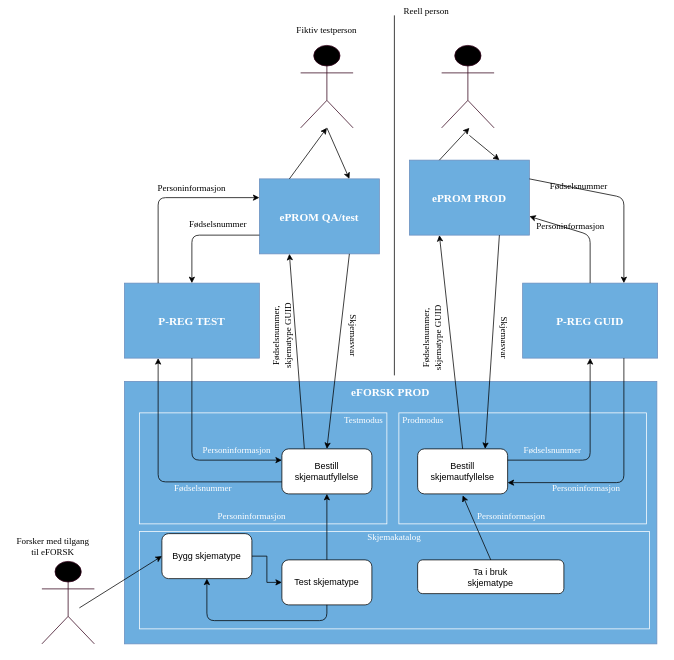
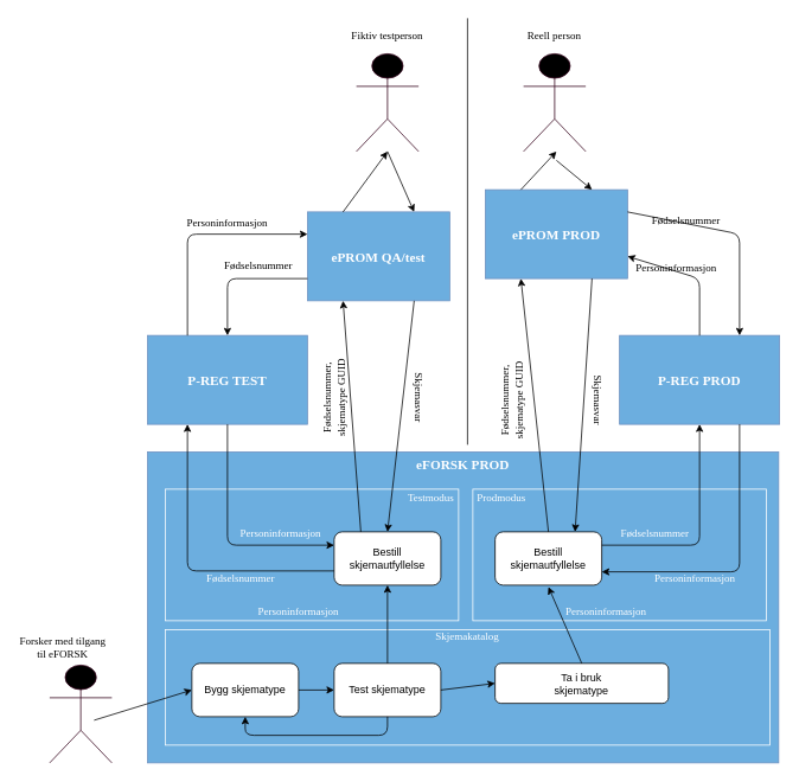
- <mxCell id="46" value="Reell person" style="text;html=1;strokeColor=none;fillColor=none;align=center;verticalAlign=middle;whiteSpace=wrap;rounded=0;fontFamily=Tahoma;fontColor=#000000;" vertex="1" parent="1"><mxGeometry x="523" y="5" width="90" height="20" as="geometry" /></mxCell>
+ <mxCell id="46" value="Reell person" style="text;html=1;strokeColor=none;fillColor=none;align=center;verticalAlign=middle;whiteSpace=wrap;rounded=0;fontFamily=Tahoma;fontColor=#000000;" vertex="1" parent="1"><mxGeometry x="578" y="30" width="90" height="20" as="geometry" /></mxCell>
- <mxCell id="34" value="&lt;font color=&quot;#ffffff&quot;&gt;&lt;span style=&quot;font-size: 15px&quot;&gt;&lt;b&gt;P-REG GUID&lt;/b&gt;&lt;/span&gt;&lt;/font&gt;" style="rounded=0;whiteSpace=wrap;html=1;fillColor=#6CAEDF;strokeColor=#6c8ebf;fontFamily=Tahoma;" vertex="1" parent="1"><mxGeometry x="696" y="377" width="180" height="100" as="geometry" /></mxCell>
+ <mxCell id="34" value="&lt;font color=&quot;#ffffff&quot;&gt;&lt;span style=&quot;font-size: 15px&quot;&gt;&lt;b&gt;P-REG PROD&lt;/b&gt;&lt;/span&gt;&lt;/font&gt;" style="rounded=0;whiteSpace=wrap;html=1;fillColor=#6CAEDF;strokeColor=#6c8ebf;fontFamily=Tahoma;" vertex="1" parent="1"><mxGeometry x="696" y="377" width="180" height="100" as="geometry" /></mxCell>
- <mxCell id="5" value="Bygg skjematype" style="rounded=1;whiteSpace=wrap;html=1;" vertex="1" parent="1"><mxGeometry x="215" y="711" width="120" height="60" as="geometry" /></mxCell>
+ <mxCell id="5" value="Bygg skjematype" style="rounded=1;whiteSpace=wrap;html=1;" vertex="1" parent="1"><mxGeometry x="215" y="746" width="120" height="60" as="geometry" /></mxCell>
+ <mxCell id="31" value="" style="endArrow=classic;html=1;labelBackgroundColor=none;fontFamily=Tahoma;fontColor=#000000;entryX=0;entryY=0.5;entryDx=0;entryDy=0;exitX=1;exitY=0.5;exitDx=0;exitDy=0;" edge="1" parent="1" source="6" target="30"><mxGeometry width="50" height="50" relative="1" as="geometry"><mxPoint x="165" y="930" as="sourcePoint" /><mxPoint x="215" y="880" as="targetPoint" /></mxGeometry></mxCell>
